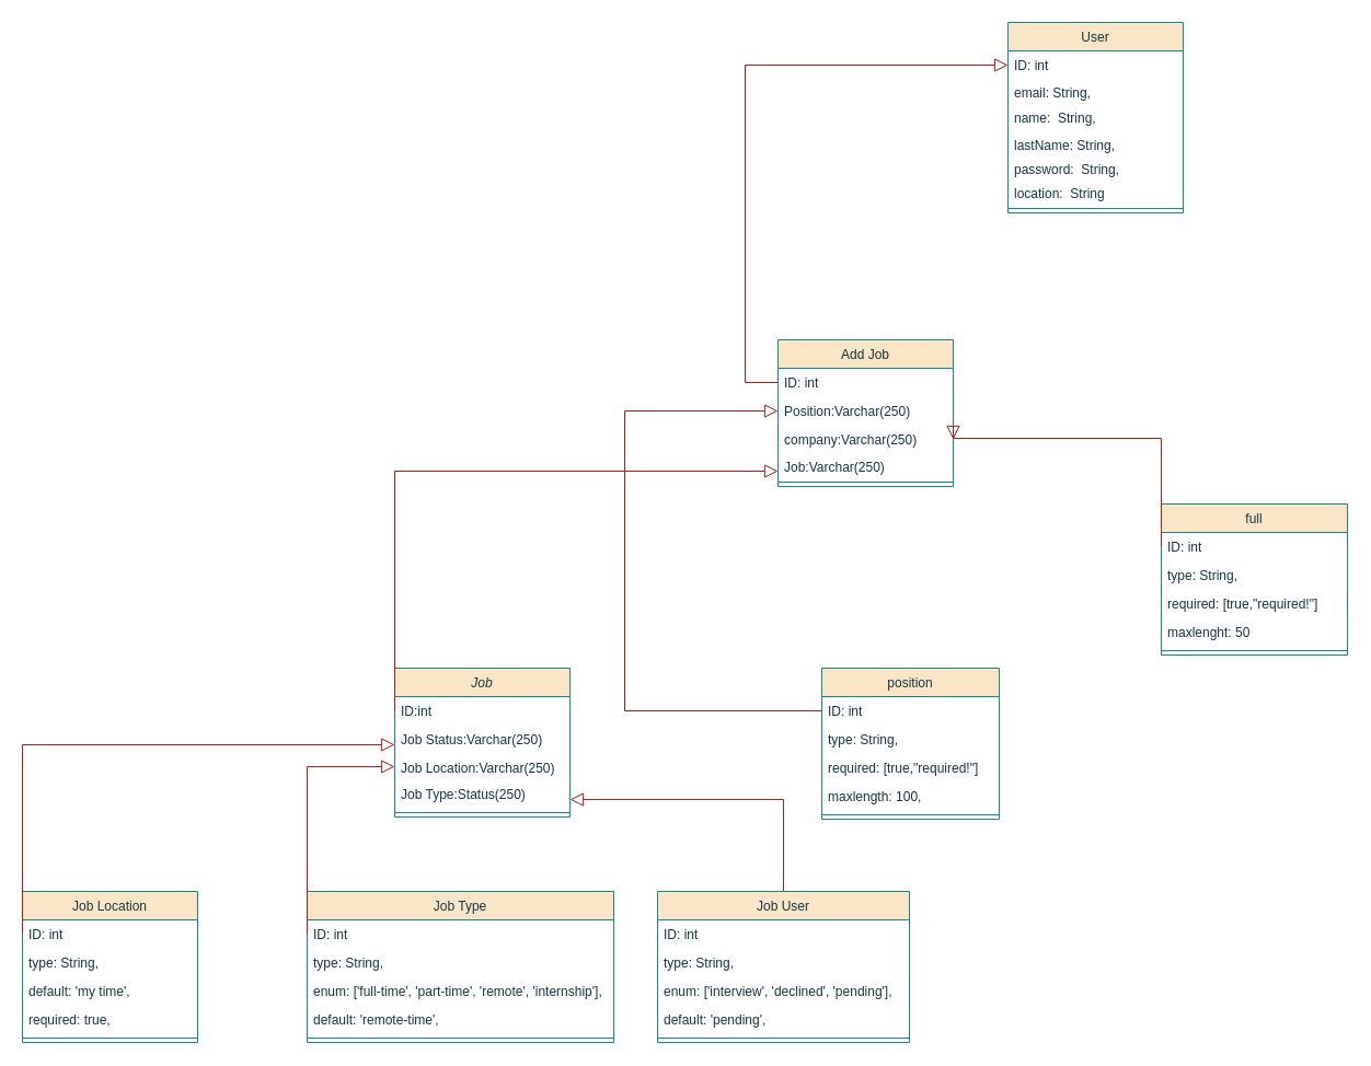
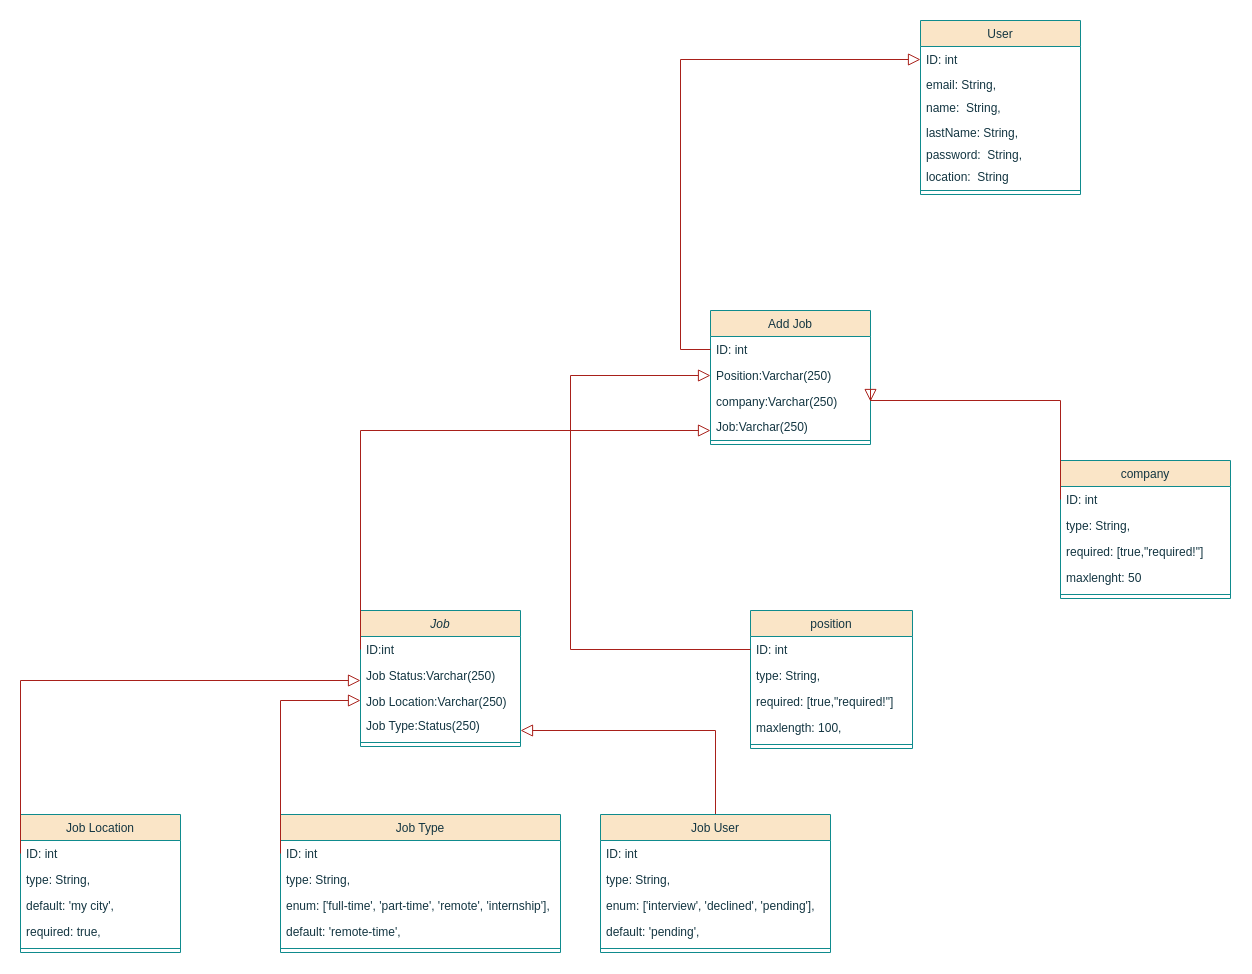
- <mxCell id="35" value="full" style="swimlane;fontStyle=0;align=center;verticalAlign=top;childLayout=stackLayout;horizontal=1;startSize=26;horizontalStack=0;resizeParent=1;resizeLast=0;collapsible=1;marginBottom=0;rounded=0;shadow=0;strokeWidth=1;labelBackgroundColor=none;fillColor=#FAE5C7;strokeColor=#0F8B8D;fontColor=#143642;" vertex="1" parent="1"><mxGeometry x="1060" y="460" width="170" height="138" as="geometry"><mxRectangle x="550" y="140" width="160" height="26" as="alternateBounds" /></mxGeometry></mxCell>
+ <mxCell id="35" value="company" style="swimlane;fontStyle=0;align=center;verticalAlign=top;childLayout=stackLayout;horizontal=1;startSize=26;horizontalStack=0;resizeParent=1;resizeLast=0;collapsible=1;marginBottom=0;rounded=0;shadow=0;strokeWidth=1;labelBackgroundColor=none;fillColor=#FAE5C7;strokeColor=#0F8B8D;fontColor=#143642;" vertex="1" parent="1"><mxGeometry x="1060" y="460" width="170" height="138" as="geometry"><mxRectangle x="550" y="140" width="160" height="26" as="alternateBounds" /></mxGeometry></mxCell>
- <mxCell id="26" value="default: 'my time'," style="text;align=left;verticalAlign=top;spacingLeft=4;spacingRight=4;overflow=hidden;rotatable=0;points=[[0,0.5],[1,0.5]];portConstraint=eastwest;rounded=0;shadow=0;html=0;labelBackgroundColor=none;fontColor=#143642;" vertex="1" parent="23"><mxGeometry y="78" width="160" height="26" as="geometry" /></mxCell>
+ <mxCell id="26" value="default: 'my city'," style="text;align=left;verticalAlign=top;spacingLeft=4;spacingRight=4;overflow=hidden;rotatable=0;points=[[0,0.5],[1,0.5]];portConstraint=eastwest;rounded=0;shadow=0;html=0;labelBackgroundColor=none;fontColor=#143642;" vertex="1" parent="23"><mxGeometry y="78" width="160" height="26" as="geometry" /></mxCell>
